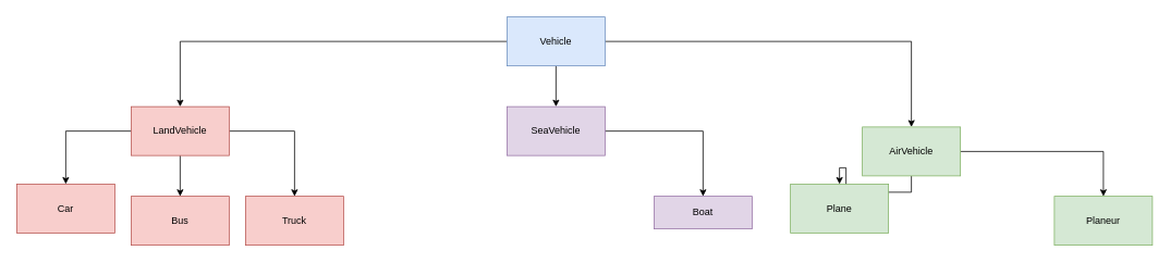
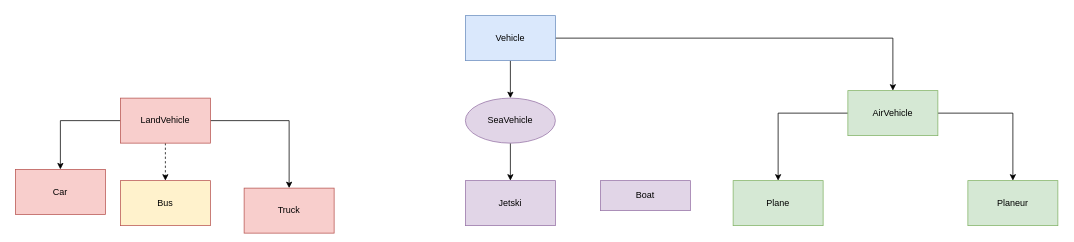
- <mxCell id="2" value="" style="edgeStyle=orthogonalEdgeStyle;rounded=0;orthogonalLoop=1;jettySize=auto;html=1;" edge="1" parent="1" source="5" target="9"><mxGeometry relative="1" as="geometry" /></mxCell>
- <mxCell id="12" value="SeaVehicle" style="rounded=0;whiteSpace=wrap;html=1;fillColor=#e1d5e7;strokeColor=#9673a6;" vertex="1" parent="1"><mxGeometry x="620" y="130" width="120" height="60" as="geometry" /></mxCell>
+ <mxCell id="12" value="SeaVehicle" style="ellipse;whiteSpace=wrap;html=1;fillColor=#e1d5e7;strokeColor=#9673a6;" vertex="1" parent="1"><mxGeometry x="620" y="130" width="120" height="60" as="geometry" /></mxCell>
- <mxCell id="11" value="" style="edgeStyle=orthogonalEdgeStyle;rounded=0;orthogonalLoop=1;jettySize=auto;html=1;" edge="1" parent="1" source="12" target="20"><mxGeometry relative="1" as="geometry" /></mxCell>
- <mxCell id="15" value="AirVehicle" style="rounded=0;whiteSpace=wrap;html=1;fillColor=#d5e8d4;strokeColor=#82b366;" vertex="1" parent="1"><mxGeometry x="1055" y="155" width="120" height="60" as="geometry" /></mxCell>
+ <mxCell id="15" value="AirVehicle" style="rounded=0;whiteSpace=wrap;html=1;fillColor=#d5e8d4;strokeColor=#82b366;" vertex="1" parent="1"><mxGeometry x="1130" y="120" width="120" height="60" as="geometry" /></mxCell>
- <mxCell id="7" value="" style="edgeStyle=orthogonalEdgeStyle;rounded=0;orthogonalLoop=1;jettySize=auto;html=1;" edge="1" parent="1" source="9" target="17"><mxGeometry relative="1" as="geometry" /></mxCell>
+ <mxCell id="7" value="" style="edgeStyle=orthogonalEdgeStyle;rounded=0;orthogonalLoop=1;jettySize=auto;html=1;dashed=1;" edge="1" parent="1" source="9" target="17"><mxGeometry relative="1" as="geometry" /></mxCell>
+ <mxCell id="10" value="" style="edgeStyle=orthogonalEdgeStyle;rounded=0;orthogonalLoop=1;jettySize=auto;html=1;" edge="1" parent="1" source="12" target="19"><mxGeometry relative="1" as="geometry" /></mxCell>
- <mxCell id="21" value="Plane" style="rounded=0;whiteSpace=wrap;html=1;fillColor=#d5e8d4;strokeColor=#82b366;" vertex="1" parent="1"><mxGeometry x="967" y="225" width="120" height="60" as="geometry" /></mxCell>
+ <mxCell id="21" value="Plane" style="rounded=0;whiteSpace=wrap;html=1;fillColor=#d5e8d4;strokeColor=#82b366;" vertex="1" parent="1"><mxGeometry x="977" y="240" width="120" height="60" as="geometry" /></mxCell>
- <mxCell id="17" value="Bus" style="rounded=0;whiteSpace=wrap;html=1;fillColor=#f8cecc;strokeColor=#b85450;" vertex="1" parent="1"><mxGeometry x="160" y="240" width="120" height="60" as="geometry" /></mxCell>
+ <mxCell id="17" value="Bus" style="rounded=0;whiteSpace=wrap;html=1;fillColor=#fff2cc;strokeColor=#b85450;" vertex="1" parent="1"><mxGeometry x="160" y="240" width="120" height="60" as="geometry" /></mxCell>
- <mxCell id="18" value="Truck" style="rounded=0;whiteSpace=wrap;html=1;fillColor=#f8cecc;strokeColor=#b85450;" vertex="1" parent="1"><mxGeometry x="300" y="240" width="120" height="60" as="geometry" /></mxCell>
+ <mxCell id="18" value="Truck" style="rounded=0;whiteSpace=wrap;html=1;fillColor=#f8cecc;strokeColor=#b85450;" vertex="1" parent="1"><mxGeometry x="325" y="250" width="120" height="60" as="geometry" /></mxCell>
+ <mxCell id="19" value="Jetski" style="rounded=0;whiteSpace=wrap;html=1;fillColor=#e1d5e7;strokeColor=#9673a6;" vertex="1" parent="1"><mxGeometry x="620" y="240" width="120" height="60" as="geometry" /></mxCell>
